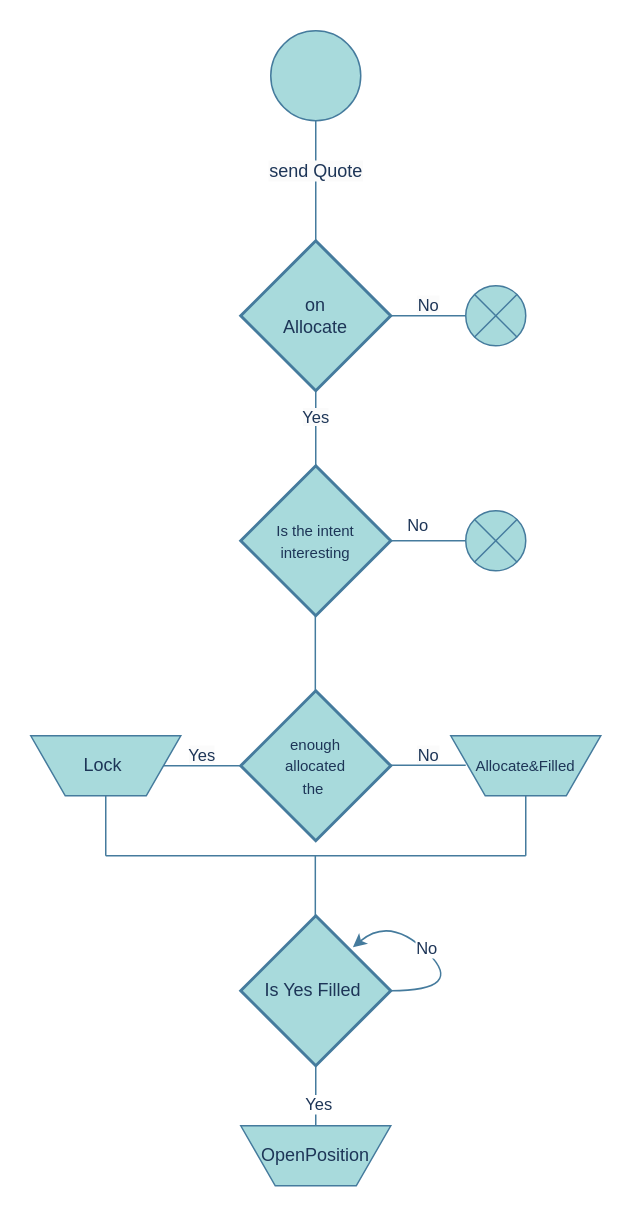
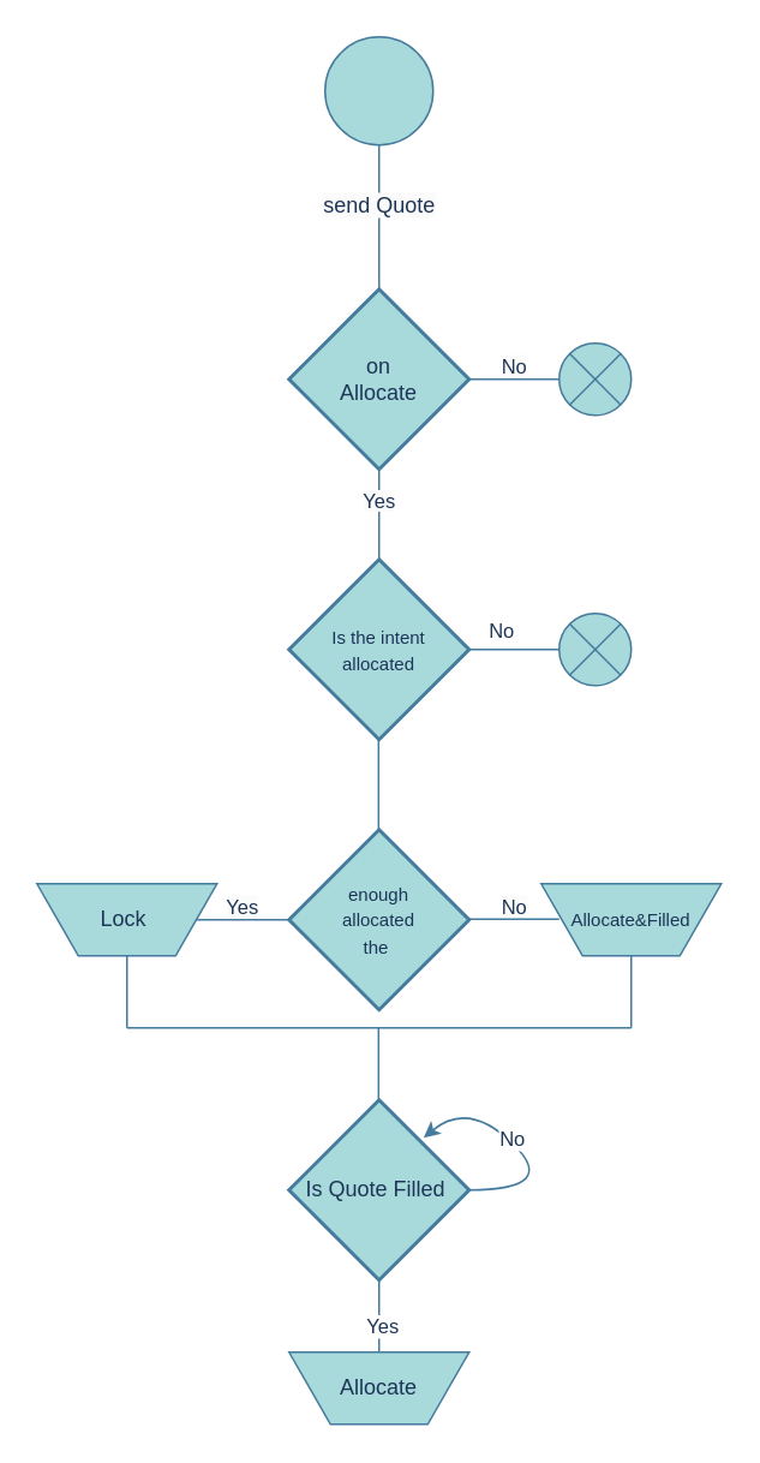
- <mxCell id="8" value="&lt;font style=&quot;font-size: 10px;&quot;&gt;Is the intent&lt;br&gt;interesting&lt;br&gt;&lt;/font&gt;" style="strokeWidth=2;html=1;shape=mxgraph.flowchart.decision;whiteSpace=wrap;labelBackgroundColor=none;fillColor=#A8DADC;strokeColor=#457B9D;fontColor=#1D3557;" parent="1" vertex="1"><mxGeometry x="160" y="310" width="100" height="100" as="geometry" /></mxCell>
+ <mxCell id="8" value="&lt;font style=&quot;font-size: 10px;&quot;&gt;Is the intent&lt;br&gt;allocated&lt;br&gt;&lt;/font&gt;" style="strokeWidth=2;html=1;shape=mxgraph.flowchart.decision;whiteSpace=wrap;labelBackgroundColor=none;fillColor=#A8DADC;strokeColor=#457B9D;fontColor=#1D3557;" parent="1" vertex="1"><mxGeometry x="160" y="310" width="100" height="100" as="geometry" /></mxCell>
- <mxCell id="21" value="Is Yes Filled&amp;nbsp;" style="strokeWidth=2;html=1;shape=mxgraph.flowchart.decision;whiteSpace=wrap;fillColor=#A8DADC;strokeColor=#457B9D;labelBackgroundColor=none;fontColor=#1D3557;" parent="1" vertex="1"><mxGeometry x="160" y="610" width="100" height="100" as="geometry" /></mxCell>
+ <mxCell id="21" value="Is Quote Filled&amp;nbsp;" style="strokeWidth=2;html=1;shape=mxgraph.flowchart.decision;whiteSpace=wrap;fillColor=#A8DADC;strokeColor=#457B9D;labelBackgroundColor=none;fontColor=#1D3557;" parent="1" vertex="1"><mxGeometry x="160" y="610" width="100" height="100" as="geometry" /></mxCell>
- <mxCell id="26" value="OpenPosition" style="verticalLabelPosition=middle;verticalAlign=middle;html=1;shape=trapezoid;perimeter=trapezoidPerimeter;whiteSpace=wrap;size=0.23;arcSize=10;flipV=1;labelPosition=center;align=center;strokeColor=#457B9D;fontColor=#1D3557;fillColor=#A8DADC;" parent="1" vertex="1"><mxGeometry x="160" y="750" width="100" height="40" as="geometry" /></mxCell>
+ <mxCell id="26" value="Allocate" style="verticalLabelPosition=middle;verticalAlign=middle;html=1;shape=trapezoid;perimeter=trapezoidPerimeter;whiteSpace=wrap;size=0.23;arcSize=10;flipV=1;labelPosition=center;align=center;strokeColor=#457B9D;fontColor=#1D3557;fillColor=#A8DADC;" parent="1" vertex="1"><mxGeometry x="160" y="750" width="100" height="40" as="geometry" /></mxCell>
